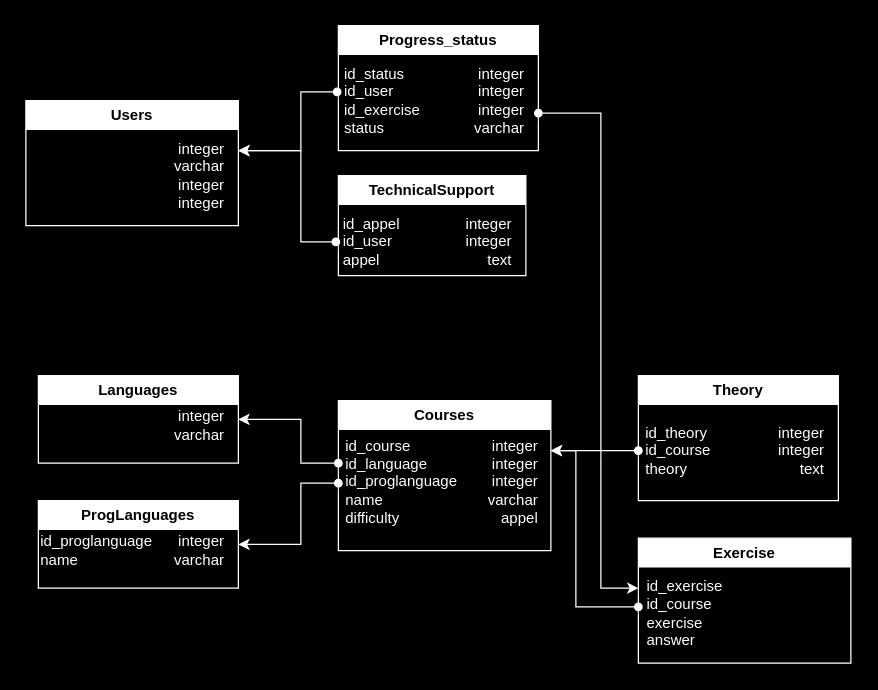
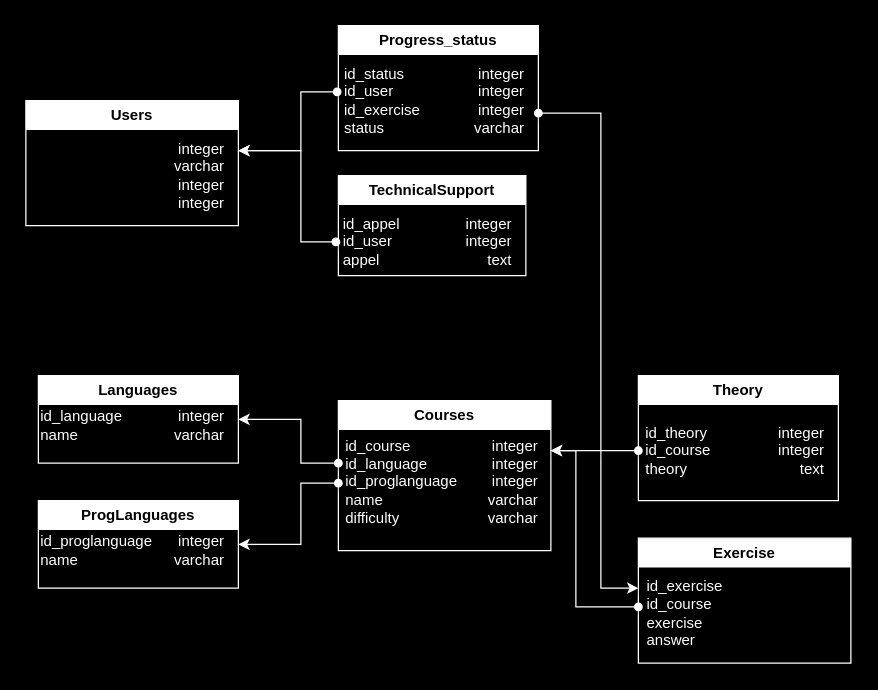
+ <mxCell id="6" value="id_language&lt;br&gt;name" style="text;html=1;align=left;verticalAlign=middle;resizable=0;points=[];autosize=1;strokeColor=none;fillColor=none;fontColor=#FFFFFF;shadow=1;" vertex="1" parent="5"><mxGeometry y="20" width="90" height="40" as="geometry" /></mxCell>
- <mxCell id="12" value="integer&lt;br&gt;integer&lt;br&gt;integer&lt;br&gt;varchar&lt;br&gt;appel" style="text;html=1;align=right;verticalAlign=middle;resizable=0;points=[];autosize=1;strokeColor=none;fillColor=none;fontColor=#FFFFFF;shadow=1;" vertex="1" parent="10"><mxGeometry x="101" y="20" width="60" height="90" as="geometry" /></mxCell>
+ <mxCell id="12" value="integer&lt;br&gt;integer&lt;br&gt;integer&lt;br&gt;varchar&lt;br&gt;varchar" style="text;html=1;align=right;verticalAlign=middle;resizable=0;points=[];autosize=1;strokeColor=none;fillColor=none;fontColor=#FFFFFF;shadow=1;" vertex="1" parent="10"><mxGeometry x="101" y="20" width="60" height="90" as="geometry" /></mxCell>
